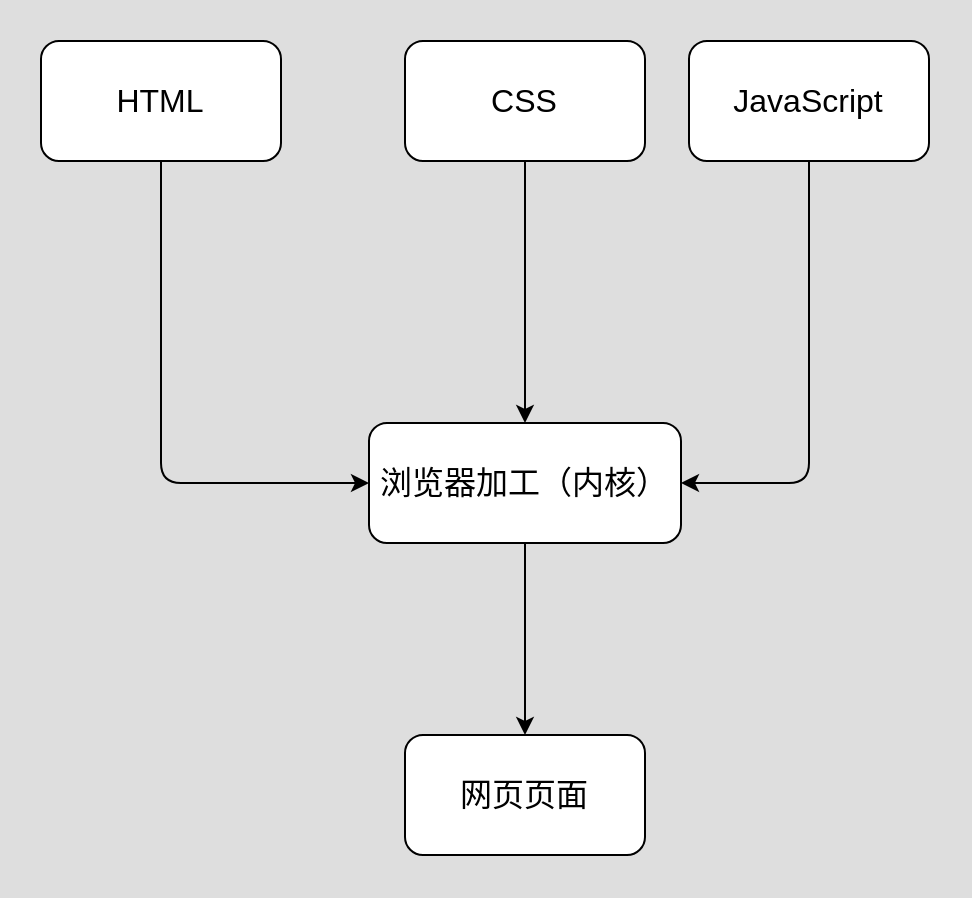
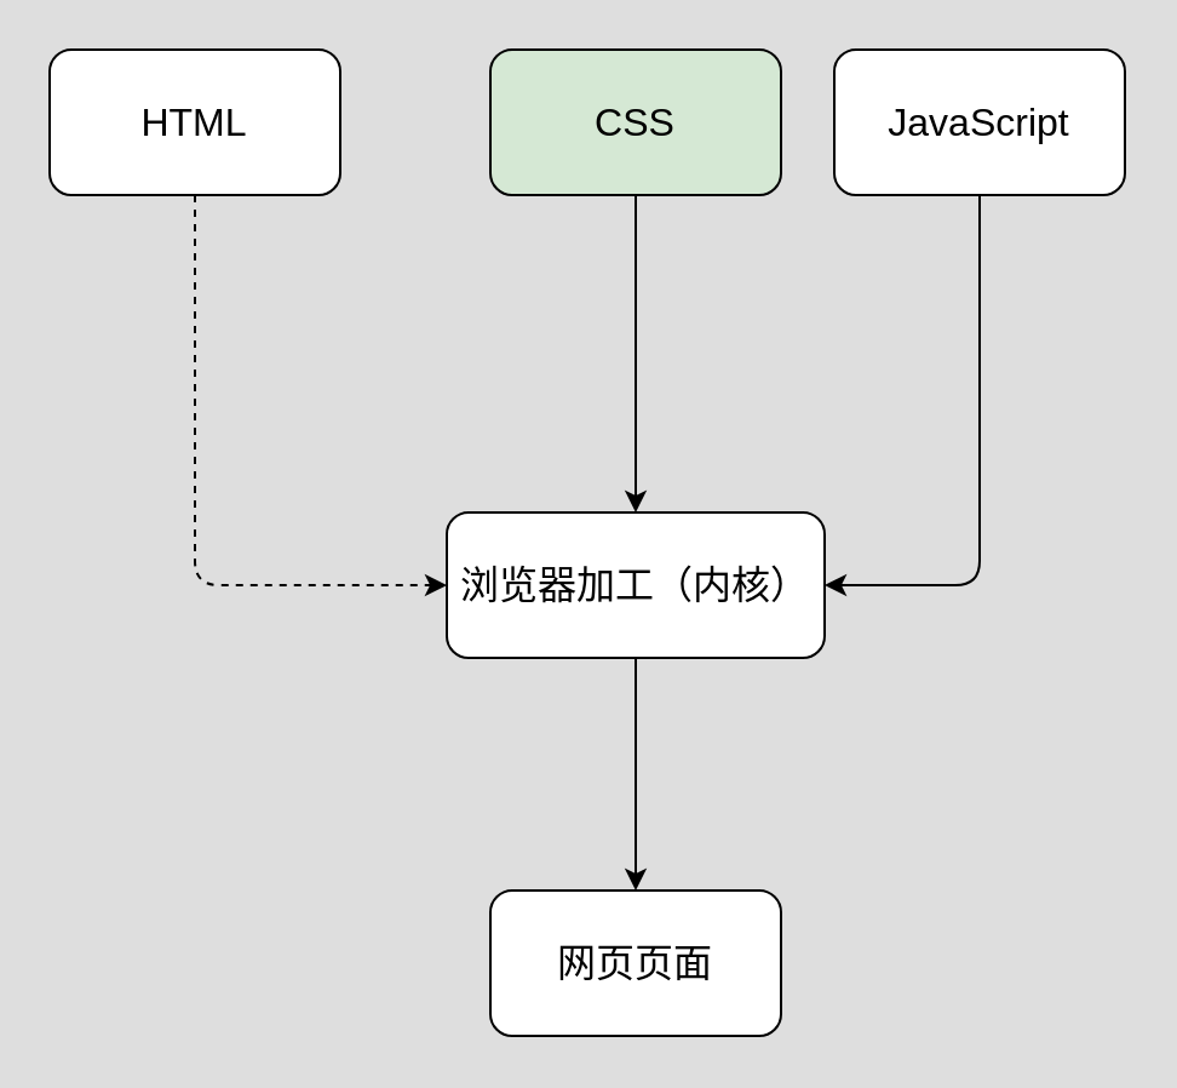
- <mxCell id="5" value="CSS" style="rounded=1;whiteSpace=wrap;html=1;fontSize=16;strokeColor=#000000;" vertex="1" parent="1"><mxGeometry x="202" y="20" width="120" height="60" as="geometry" /></mxCell>
+ <mxCell id="5" value="CSS" style="rounded=1;whiteSpace=wrap;html=1;fontSize=16;strokeColor=#000000;fillColor=#d5e8d4;" vertex="1" parent="1"><mxGeometry x="202" y="20" width="120" height="60" as="geometry" /></mxCell>
- <mxCell id="2" style="edgeStyle=orthogonalEdgeStyle;html=1;exitX=0.5;exitY=1;exitDx=0;exitDy=0;entryX=0;entryY=0.5;entryDx=0;entryDy=0;fontSize=16;strokeColor=#000000;" edge="1" parent="1" source="3" target="9"><mxGeometry relative="1" as="geometry" /></mxCell>
+ <mxCell id="2" style="edgeStyle=orthogonalEdgeStyle;html=1;exitX=0.5;exitY=1;exitDx=0;exitDy=0;entryX=0;entryY=0.5;entryDx=0;entryDy=0;fontSize=16;strokeColor=#000000;dashed=1;" edge="1" parent="1" source="3" target="9"><mxGeometry relative="1" as="geometry" /></mxCell>
